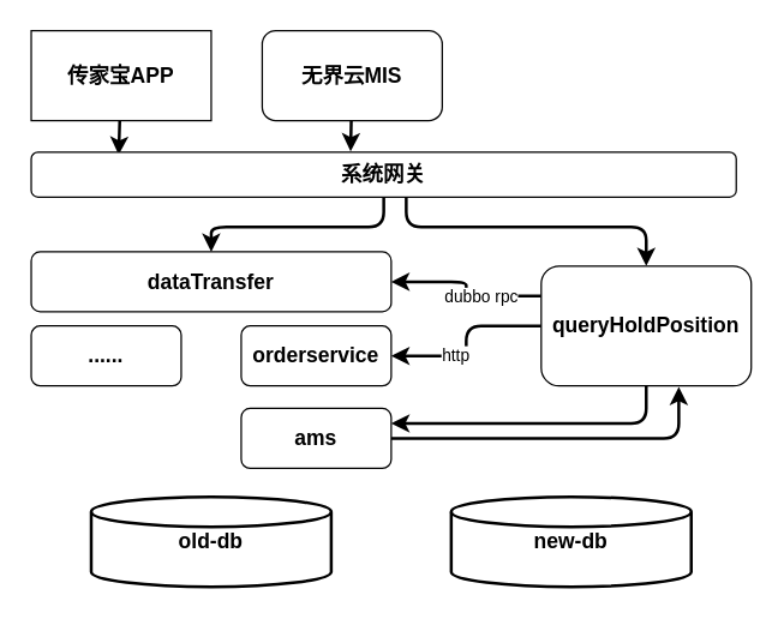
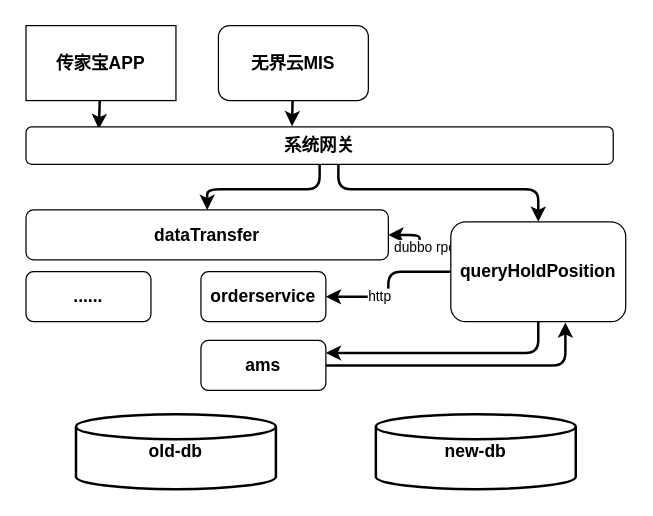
- <mxCell id="9" value="&lt;span style=&quot;font-size: 14px&quot;&gt;&lt;b&gt;dataTransfer&lt;br&gt;&lt;/b&gt;&lt;/span&gt;" style="rounded=1;whiteSpace=wrap;html=1;" vertex="1" parent="1"><mxGeometry x="20" y="167.5" width="240" height="40" as="geometry" /></mxCell>
+ <mxCell id="9" value="&lt;span style=&quot;font-size: 14px&quot;&gt;&lt;b&gt;dataTransfer&lt;br&gt;&lt;/b&gt;&lt;/span&gt;" style="rounded=1;whiteSpace=wrap;html=1;" vertex="1" parent="1"><mxGeometry x="20" y="167.5" width="290" height="40" as="geometry" /></mxCell>
